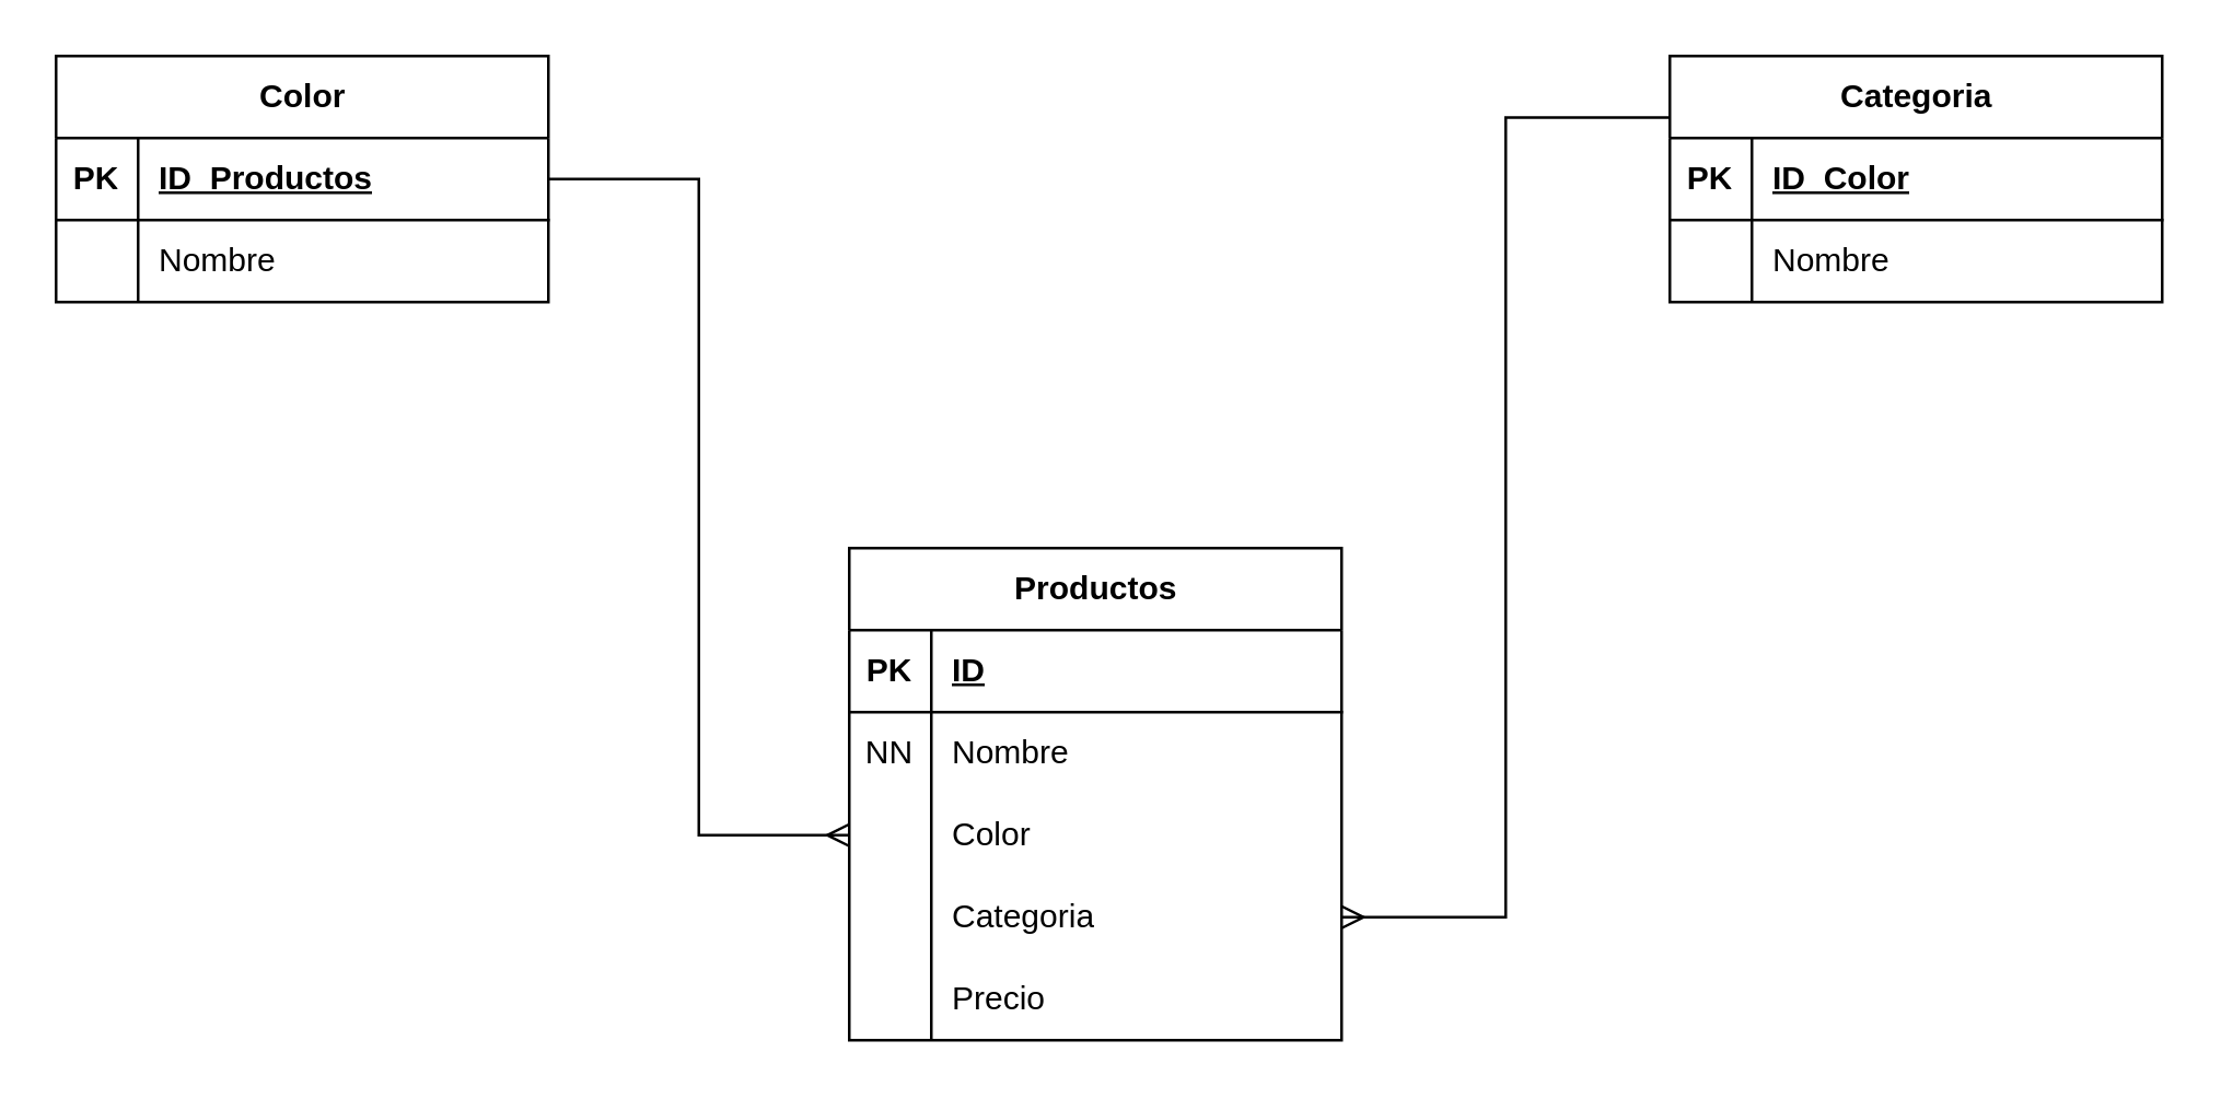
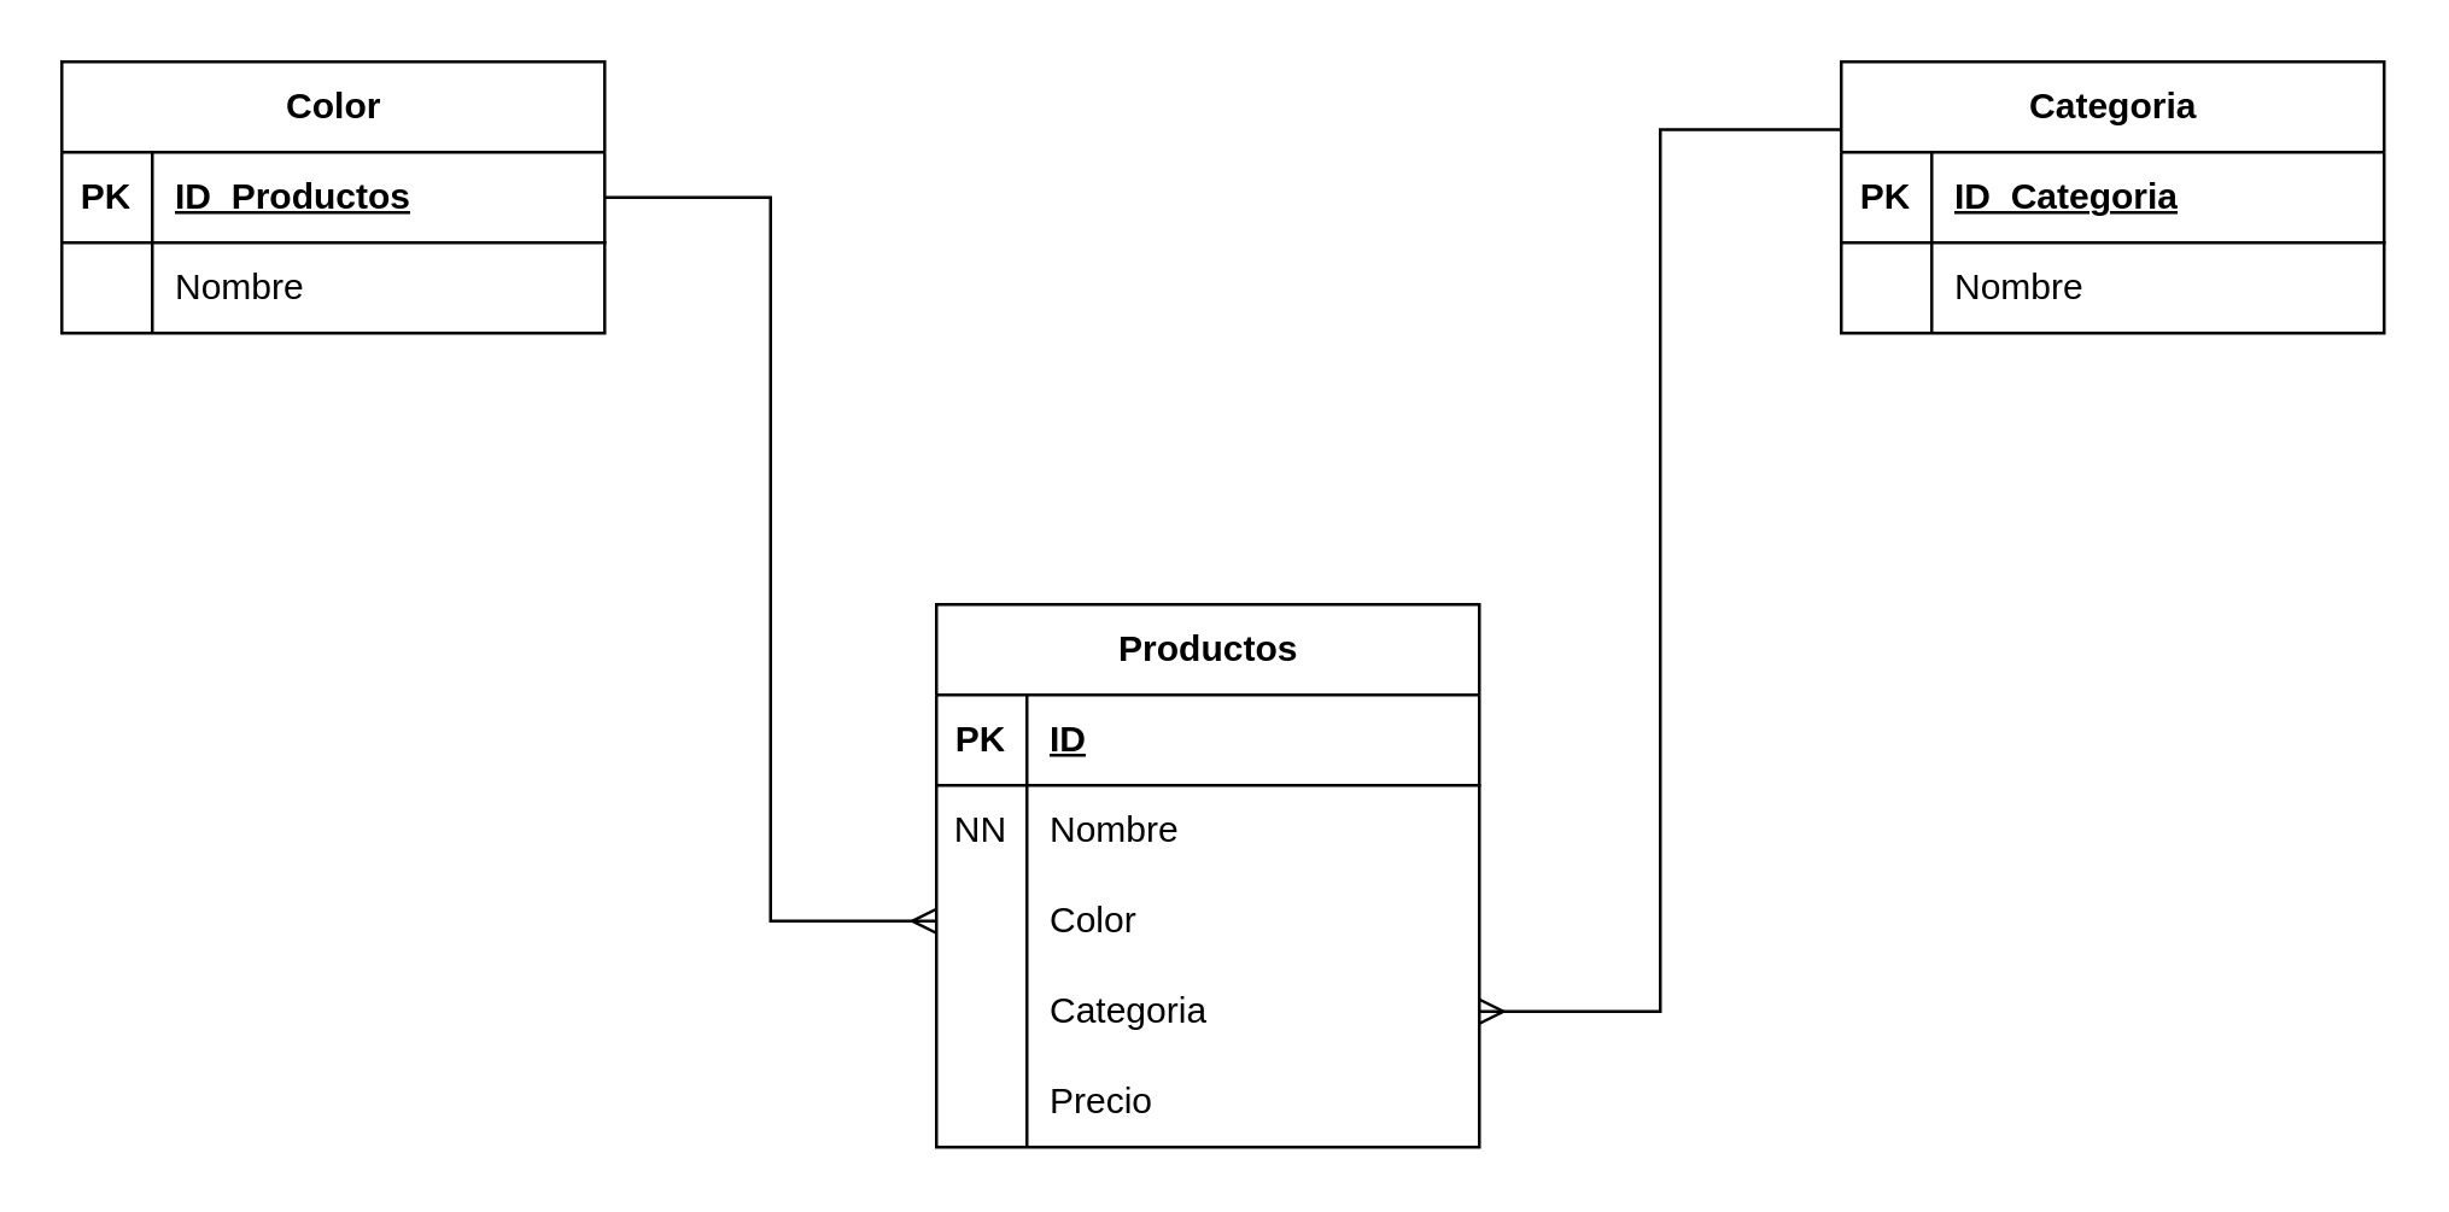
- <mxCell id="29" value="ID_Color" style="shape=partialRectangle;connectable=0;fillColor=none;top=0;left=0;bottom=0;right=0;align=left;spacingLeft=6;fontStyle=5;overflow=hidden;whiteSpace=wrap;html=1;" vertex="1" parent="27"><mxGeometry x="30" width="150" height="30" as="geometry"><mxRectangle width="150" height="30" as="alternateBounds" /></mxGeometry></mxCell>
+ <mxCell id="29" value="ID_Categoria" style="shape=partialRectangle;connectable=0;fillColor=none;top=0;left=0;bottom=0;right=0;align=left;spacingLeft=6;fontStyle=5;overflow=hidden;whiteSpace=wrap;html=1;" vertex="1" parent="27"><mxGeometry x="30" width="150" height="30" as="geometry"><mxRectangle width="150" height="30" as="alternateBounds" /></mxGeometry></mxCell>
